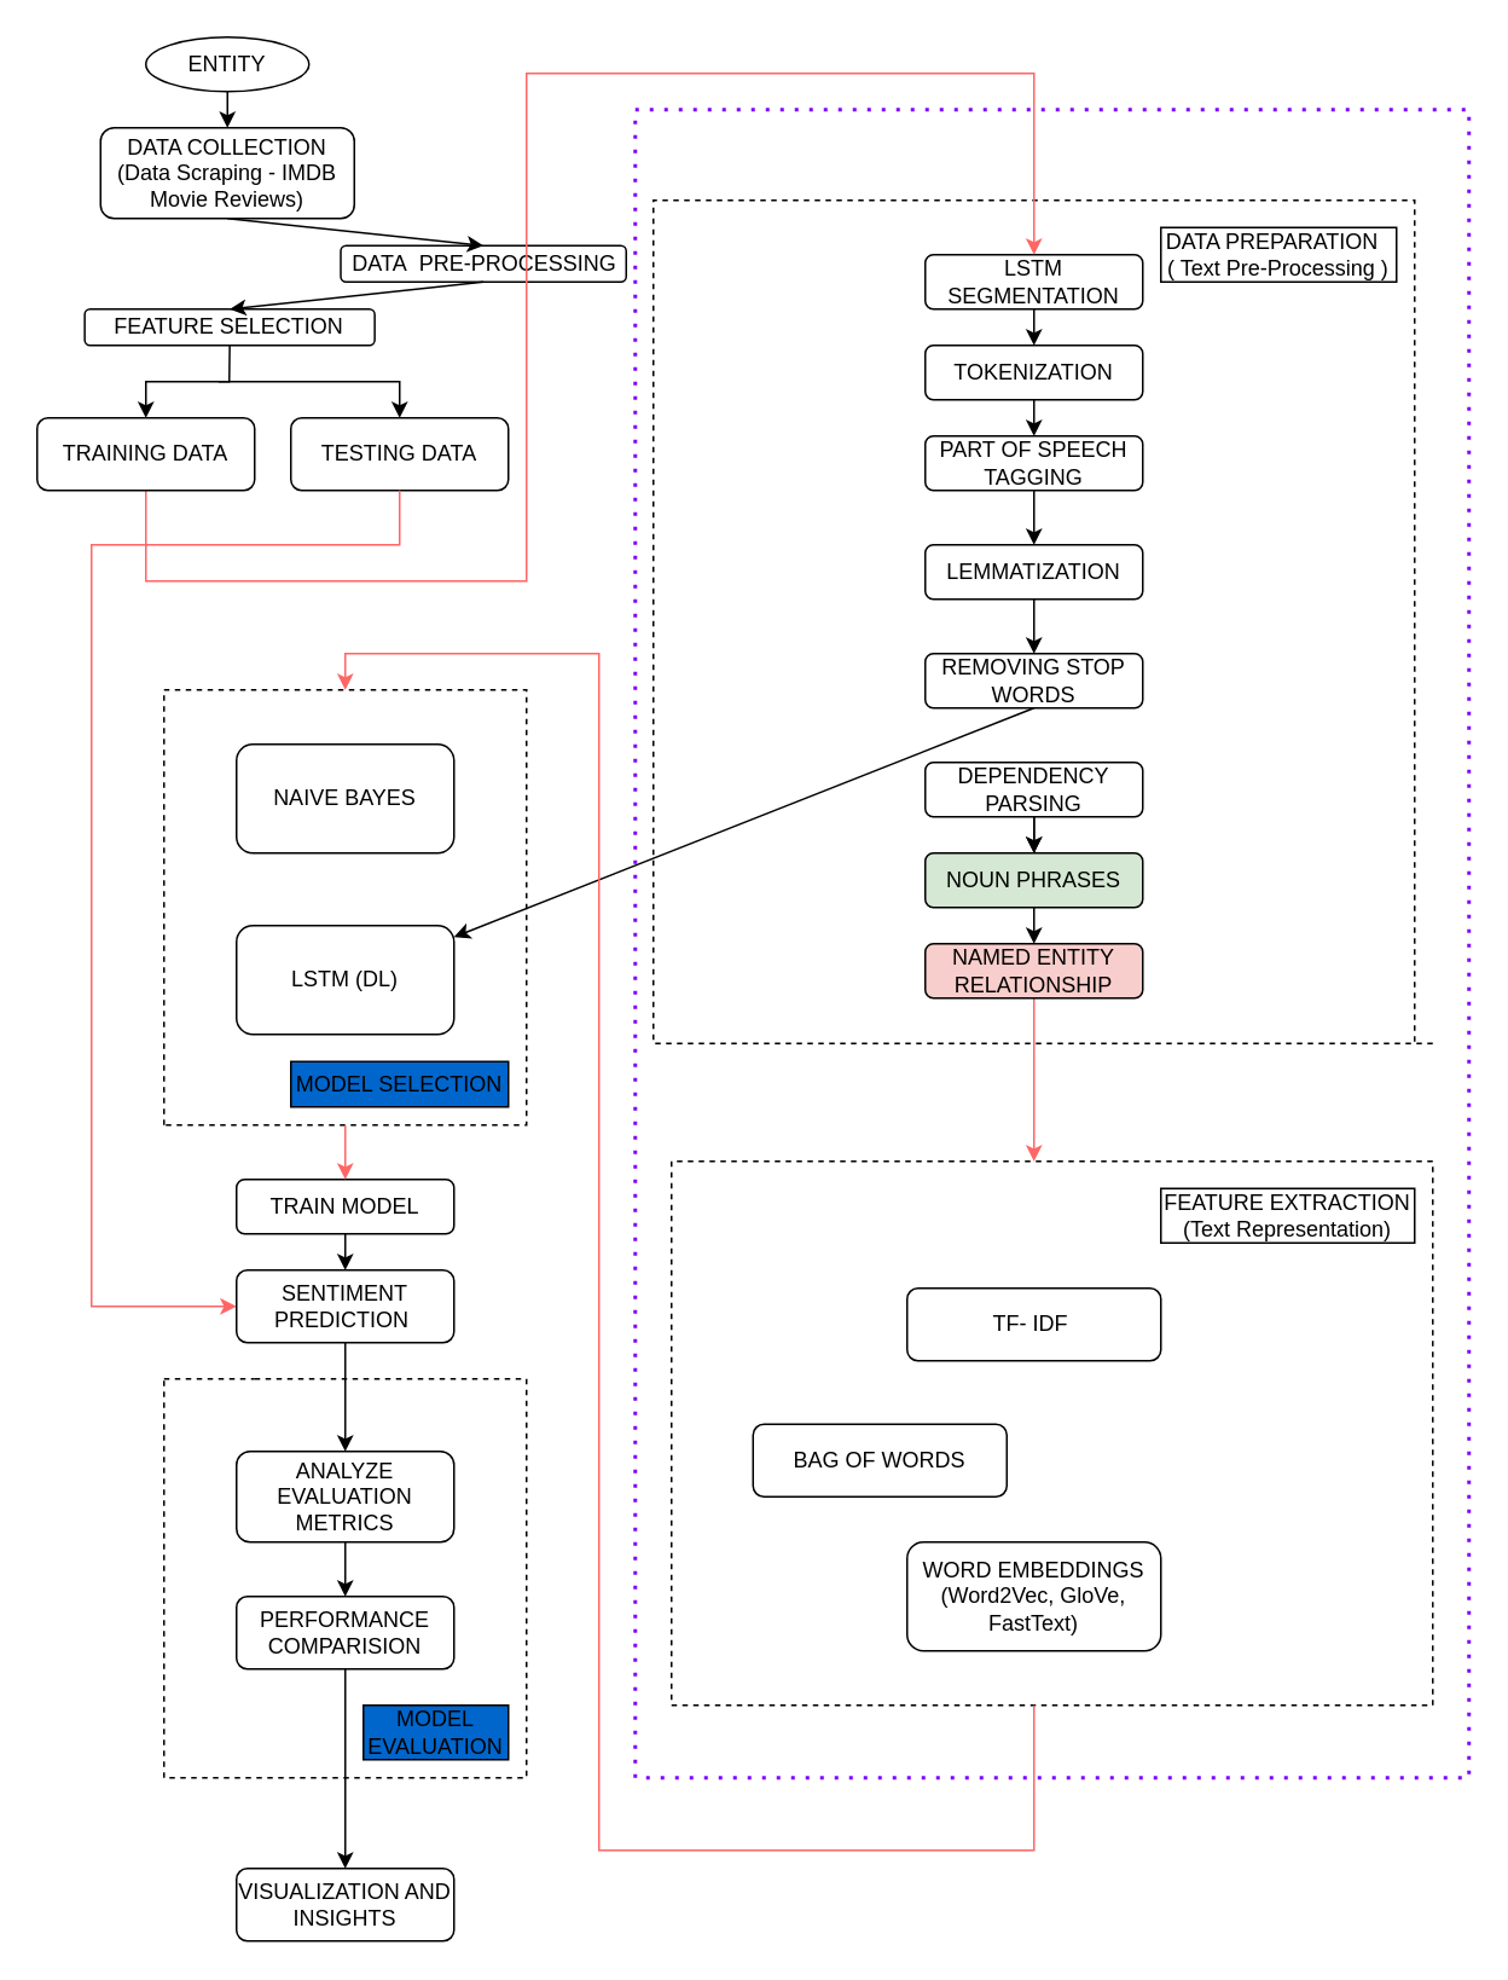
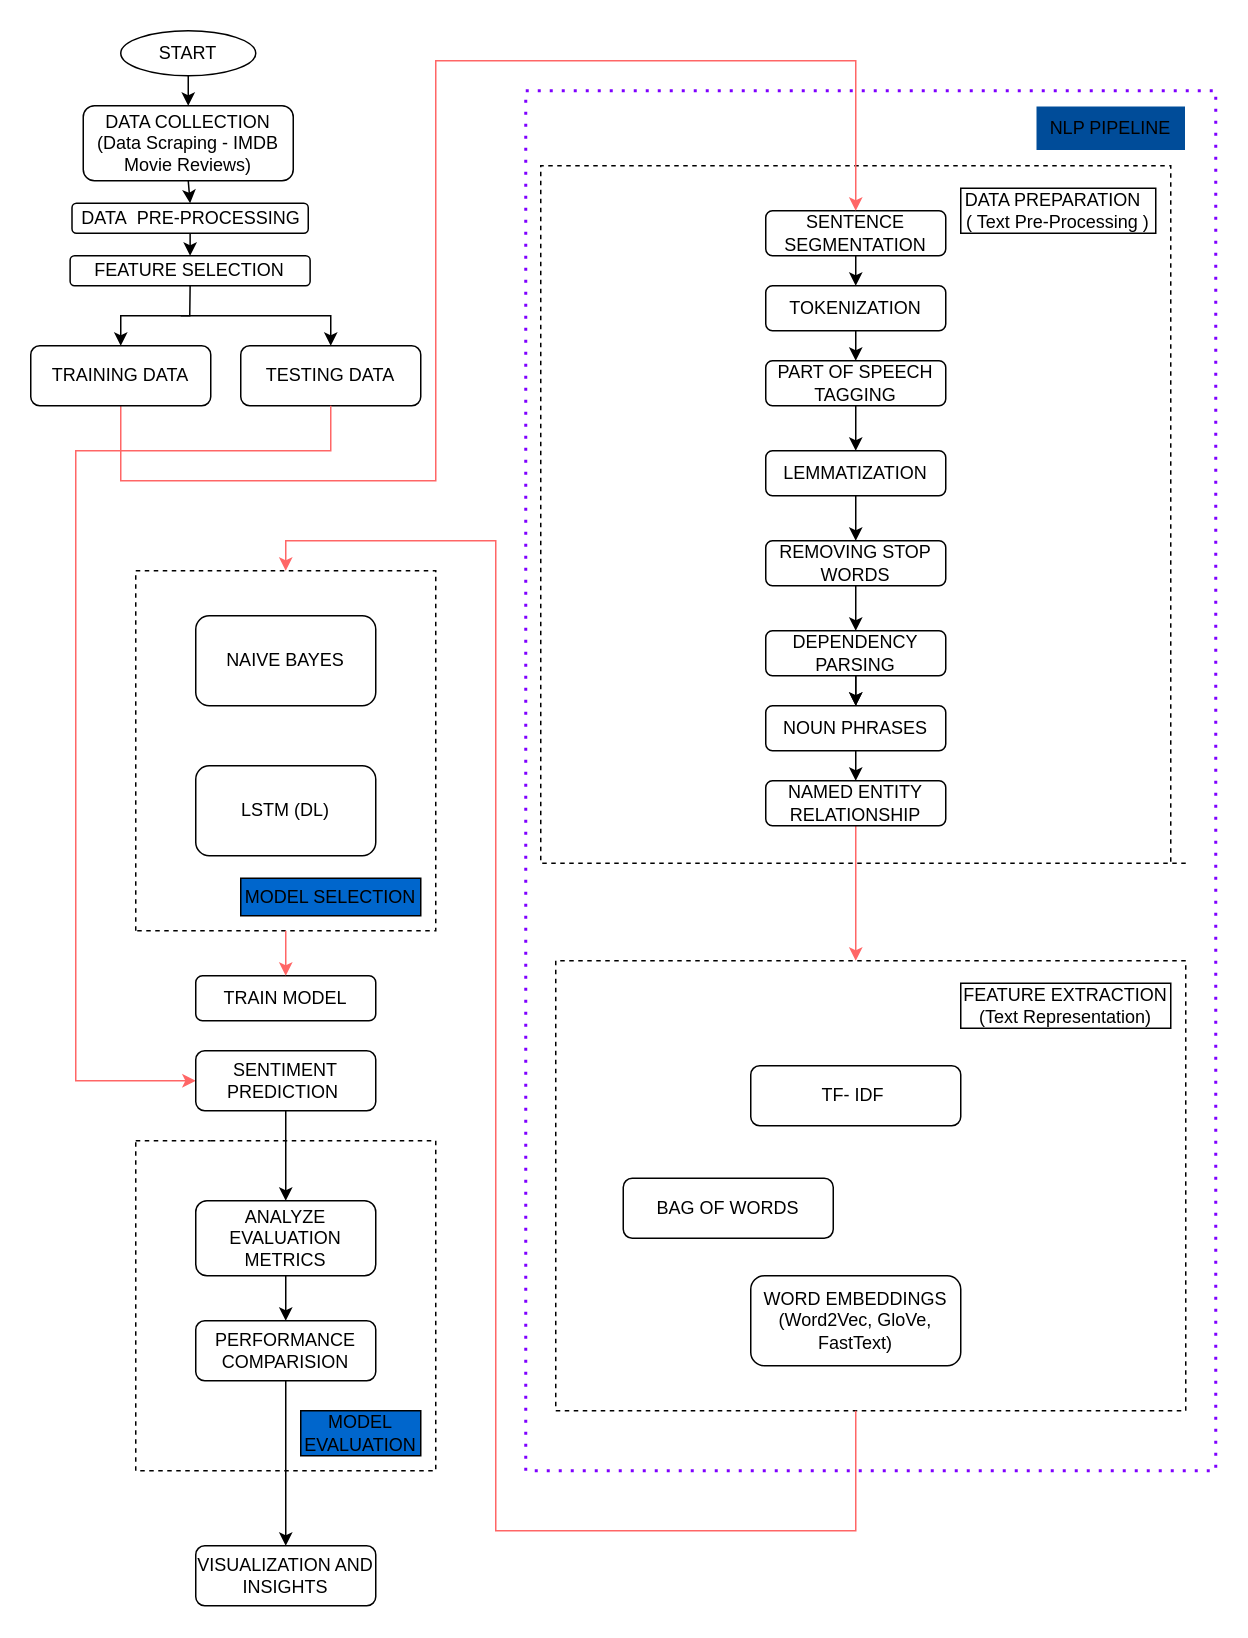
- <mxCell id="2" value="ENTITY" style="ellipse;whiteSpace=wrap;html=1;" parent="1" vertex="1"><mxGeometry x="80" width="90" height="30" as="geometry" y="20" /></mxCell>
+ <mxCell id="2" value="START" style="ellipse;whiteSpace=wrap;html=1;" parent="1" vertex="1"><mxGeometry x="80" width="90" height="30" as="geometry" y="20" /></mxCell>
+ <mxCell id="18" value="NLP PIPELINE" style="rounded=0;whiteSpace=wrap;html=1;fillColor=#004C99;strokeColor=#FFFFFF;" parent="1" vertex="1"><mxGeometry x="690" y="70" width="100" height="30" as="geometry" /></mxCell>
- <mxCell id="5" value="DATA&amp;nbsp; PRE-PROCESSING" style="rounded=1;whiteSpace=wrap;html=1;" parent="1" vertex="1"><mxGeometry x="187.5" y="135" width="157.5" height="20" as="geometry" /></mxCell>
+ <mxCell id="5" value="DATA&amp;nbsp; PRE-PROCESSING" style="rounded=1;whiteSpace=wrap;html=1;" parent="1" vertex="1"><mxGeometry x="47.5" y="135" width="157.5" height="20" as="geometry" /></mxCell>
- <mxCell id="8" value=" LSTM SEGMENTATION" style="rounded=1;whiteSpace=wrap;html=1;" parent="1" vertex="1"><mxGeometry x="510" y="140" width="120" height="30" as="geometry" /></mxCell>
+ <mxCell id="8" value=" SENTENCE SEGMENTATION" style="rounded=1;whiteSpace=wrap;html=1;" parent="1" vertex="1"><mxGeometry x="510" y="140" width="120" height="30" as="geometry" /></mxCell>
- <mxCell id="24" value="" style="endArrow=classic;html=1;rounded=0;exitX=0.5;exitY=1;exitDx=0;exitDy=0;" parent="1" source="12" target="40" edge="1"><mxGeometry width="50" height="50" relative="1" as="geometry"><mxPoint x="360" y="210" as="sourcePoint" /><mxPoint x="410" y="160" as="targetPoint" /></mxGeometry></mxCell>
+ <mxCell id="24" value="" style="endArrow=classic;html=1;rounded=0;exitX=0.5;exitY=1;exitDx=0;exitDy=0;entryX=0.5;entryY=0;entryDx=0;entryDy=0;" parent="1" source="12" target="14" edge="1"><mxGeometry width="50" height="50" relative="1" as="geometry"><mxPoint x="360" y="210" as="sourcePoint" /><mxPoint x="410" y="160" as="targetPoint" /></mxGeometry></mxCell>
- <mxCell id="15" value="NOUN PHRASES" style="rounded=1;whiteSpace=wrap;html=1;fillColor=#d5e8d4;" parent="1" vertex="1"><mxGeometry x="510" y="470" width="120" height="30" as="geometry" /></mxCell>
+ <mxCell id="15" value="NOUN PHRASES" style="rounded=1;whiteSpace=wrap;html=1;" parent="1" vertex="1"><mxGeometry x="510" y="470" width="120" height="30" as="geometry" /></mxCell>
- <mxCell id="36" value="NAMED ENTITY RELATIONSHIP" style="rounded=1;whiteSpace=wrap;html=1;fillColor=#f8cecc;" parent="1" vertex="1"><mxGeometry x="510" y="520" width="120" height="30" as="geometry" /></mxCell>
+ <mxCell id="36" value="NAMED ENTITY RELATIONSHIP" style="rounded=1;whiteSpace=wrap;html=1;" parent="1" vertex="1"><mxGeometry x="510" y="520" width="120" height="30" as="geometry" /></mxCell>
- <mxCell id="56" value="" style="endArrow=classic;html=1;rounded=0;exitX=0.5;exitY=1;exitDx=0;exitDy=0;entryX=0.5;entryY=0;entryDx=0;entryDy=0;" parent="1" source="41" target="55" edge="1"><mxGeometry width="50" height="50" relative="1" as="geometry"><mxPoint x="300" y="920" as="sourcePoint" /><mxPoint x="350" y="870" as="targetPoint" /></mxGeometry></mxCell>
